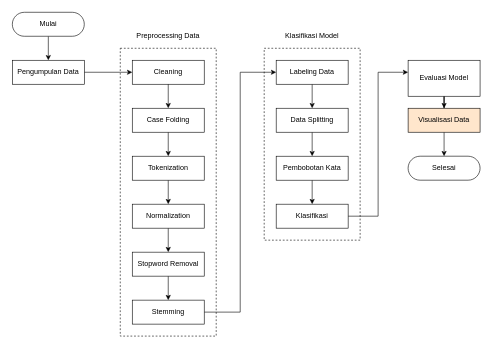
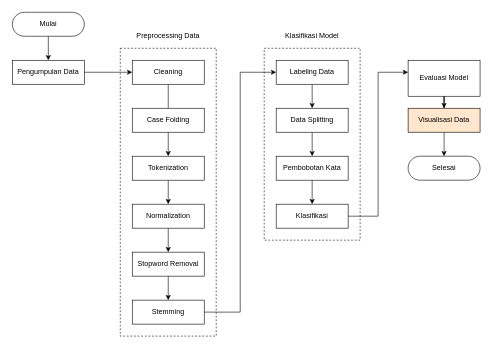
- <mxCell id="9" style="edgeStyle=orthogonalEdgeStyle;rounded=0;orthogonalLoop=1;jettySize=auto;html=1;" parent="1" source="4" target="11" edge="1"><mxGeometry relative="1" as="geometry" /></mxCell>
+ <mxCell id="9" style="edgeStyle=orthogonalEdgeStyle;rounded=0;orthogonalLoop=1;jettySize=auto;html=1;endArrow=none;" parent="1" source="4" target="11" edge="1"><mxGeometry relative="1" as="geometry" /></mxCell>
